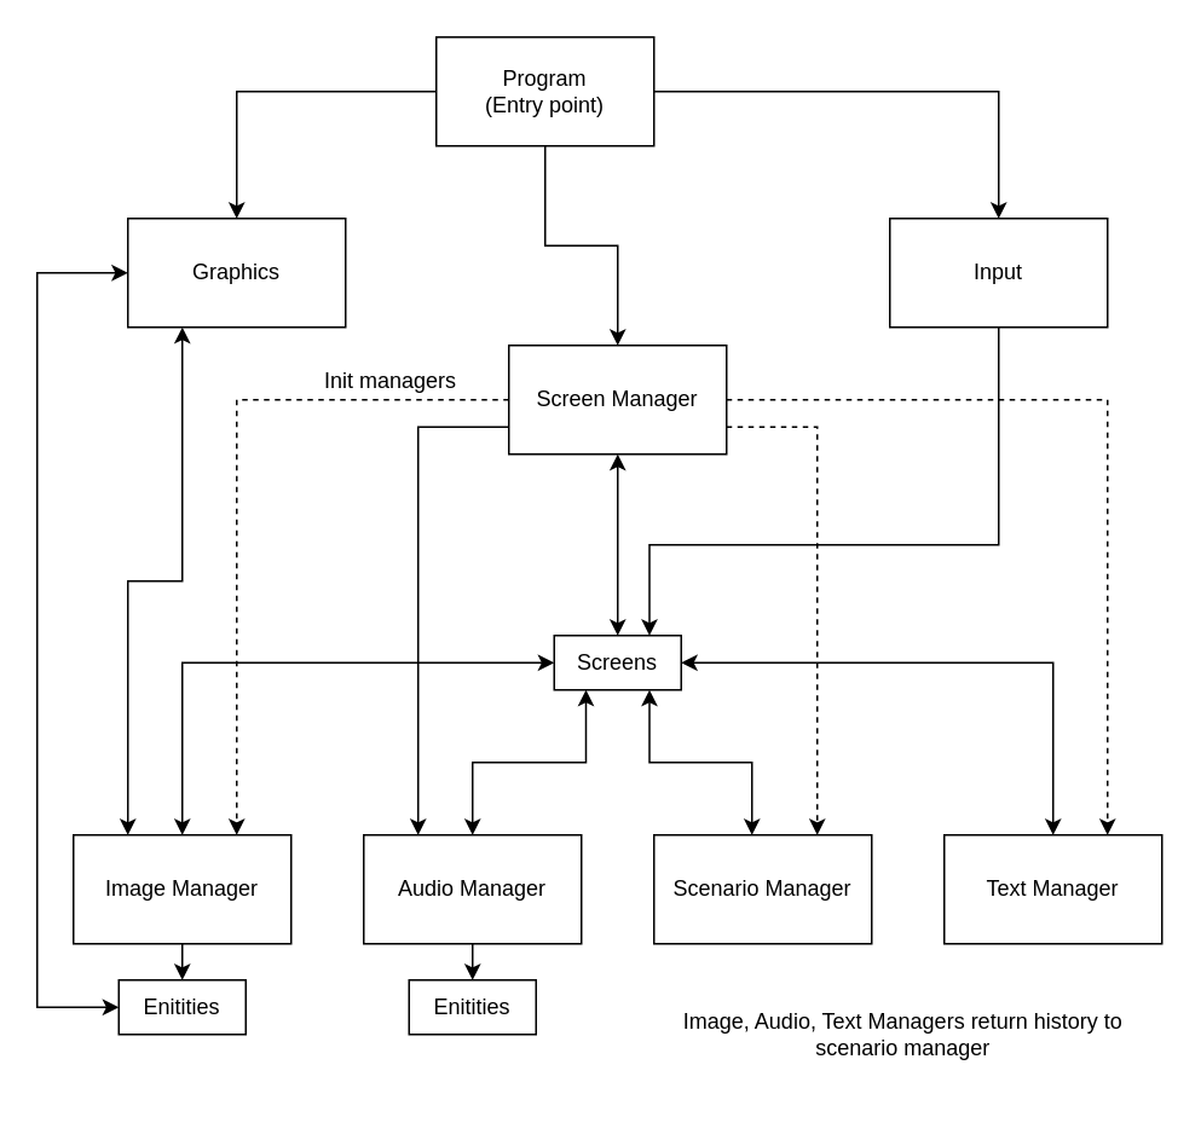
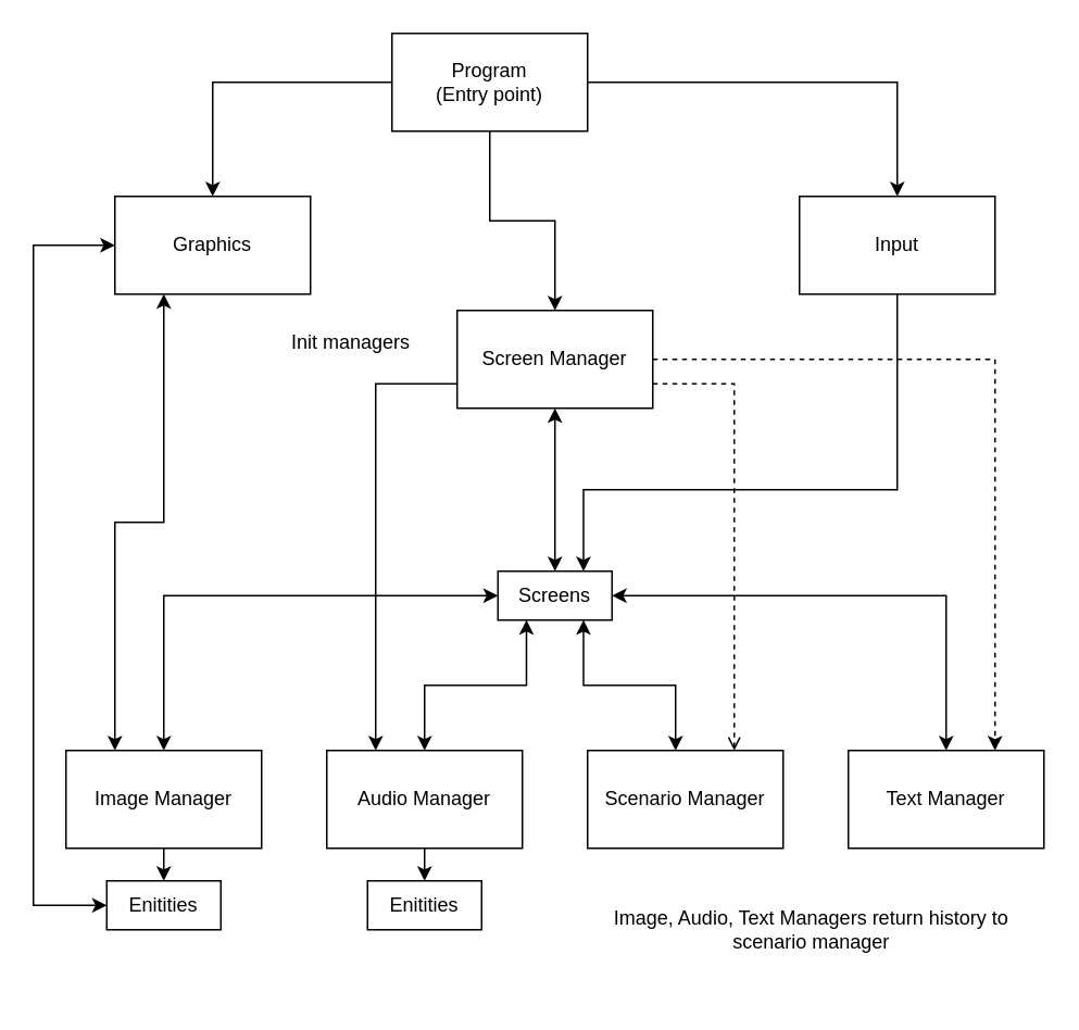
- <mxCell id="11" style="edgeStyle=orthogonalEdgeStyle;rounded=0;orthogonalLoop=1;jettySize=auto;html=1;exitX=0;exitY=0.5;exitDx=0;exitDy=0;entryX=0.75;entryY=0;entryDx=0;entryDy=0;dashed=1;" edge="1" parent="1" source="12" target="6"><mxGeometry relative="1" as="geometry" /></mxCell>
- <mxCell id="9" style="edgeStyle=orthogonalEdgeStyle;rounded=0;orthogonalLoop=1;jettySize=auto;html=1;exitX=1;exitY=0.75;exitDx=0;exitDy=0;entryX=0.75;entryY=0;entryDx=0;entryDy=0;dashed=1;" edge="1" parent="1" source="12" target="2"><mxGeometry relative="1" as="geometry" /></mxCell>
+ <mxCell id="9" style="edgeStyle=orthogonalEdgeStyle;rounded=0;orthogonalLoop=1;jettySize=auto;html=1;exitX=1;exitY=0.75;exitDx=0;exitDy=0;entryX=0.75;entryY=0;entryDx=0;entryDy=0;dashed=1;endArrow=open;" edge="1" parent="1" source="12" target="2"><mxGeometry relative="1" as="geometry" /></mxCell>
